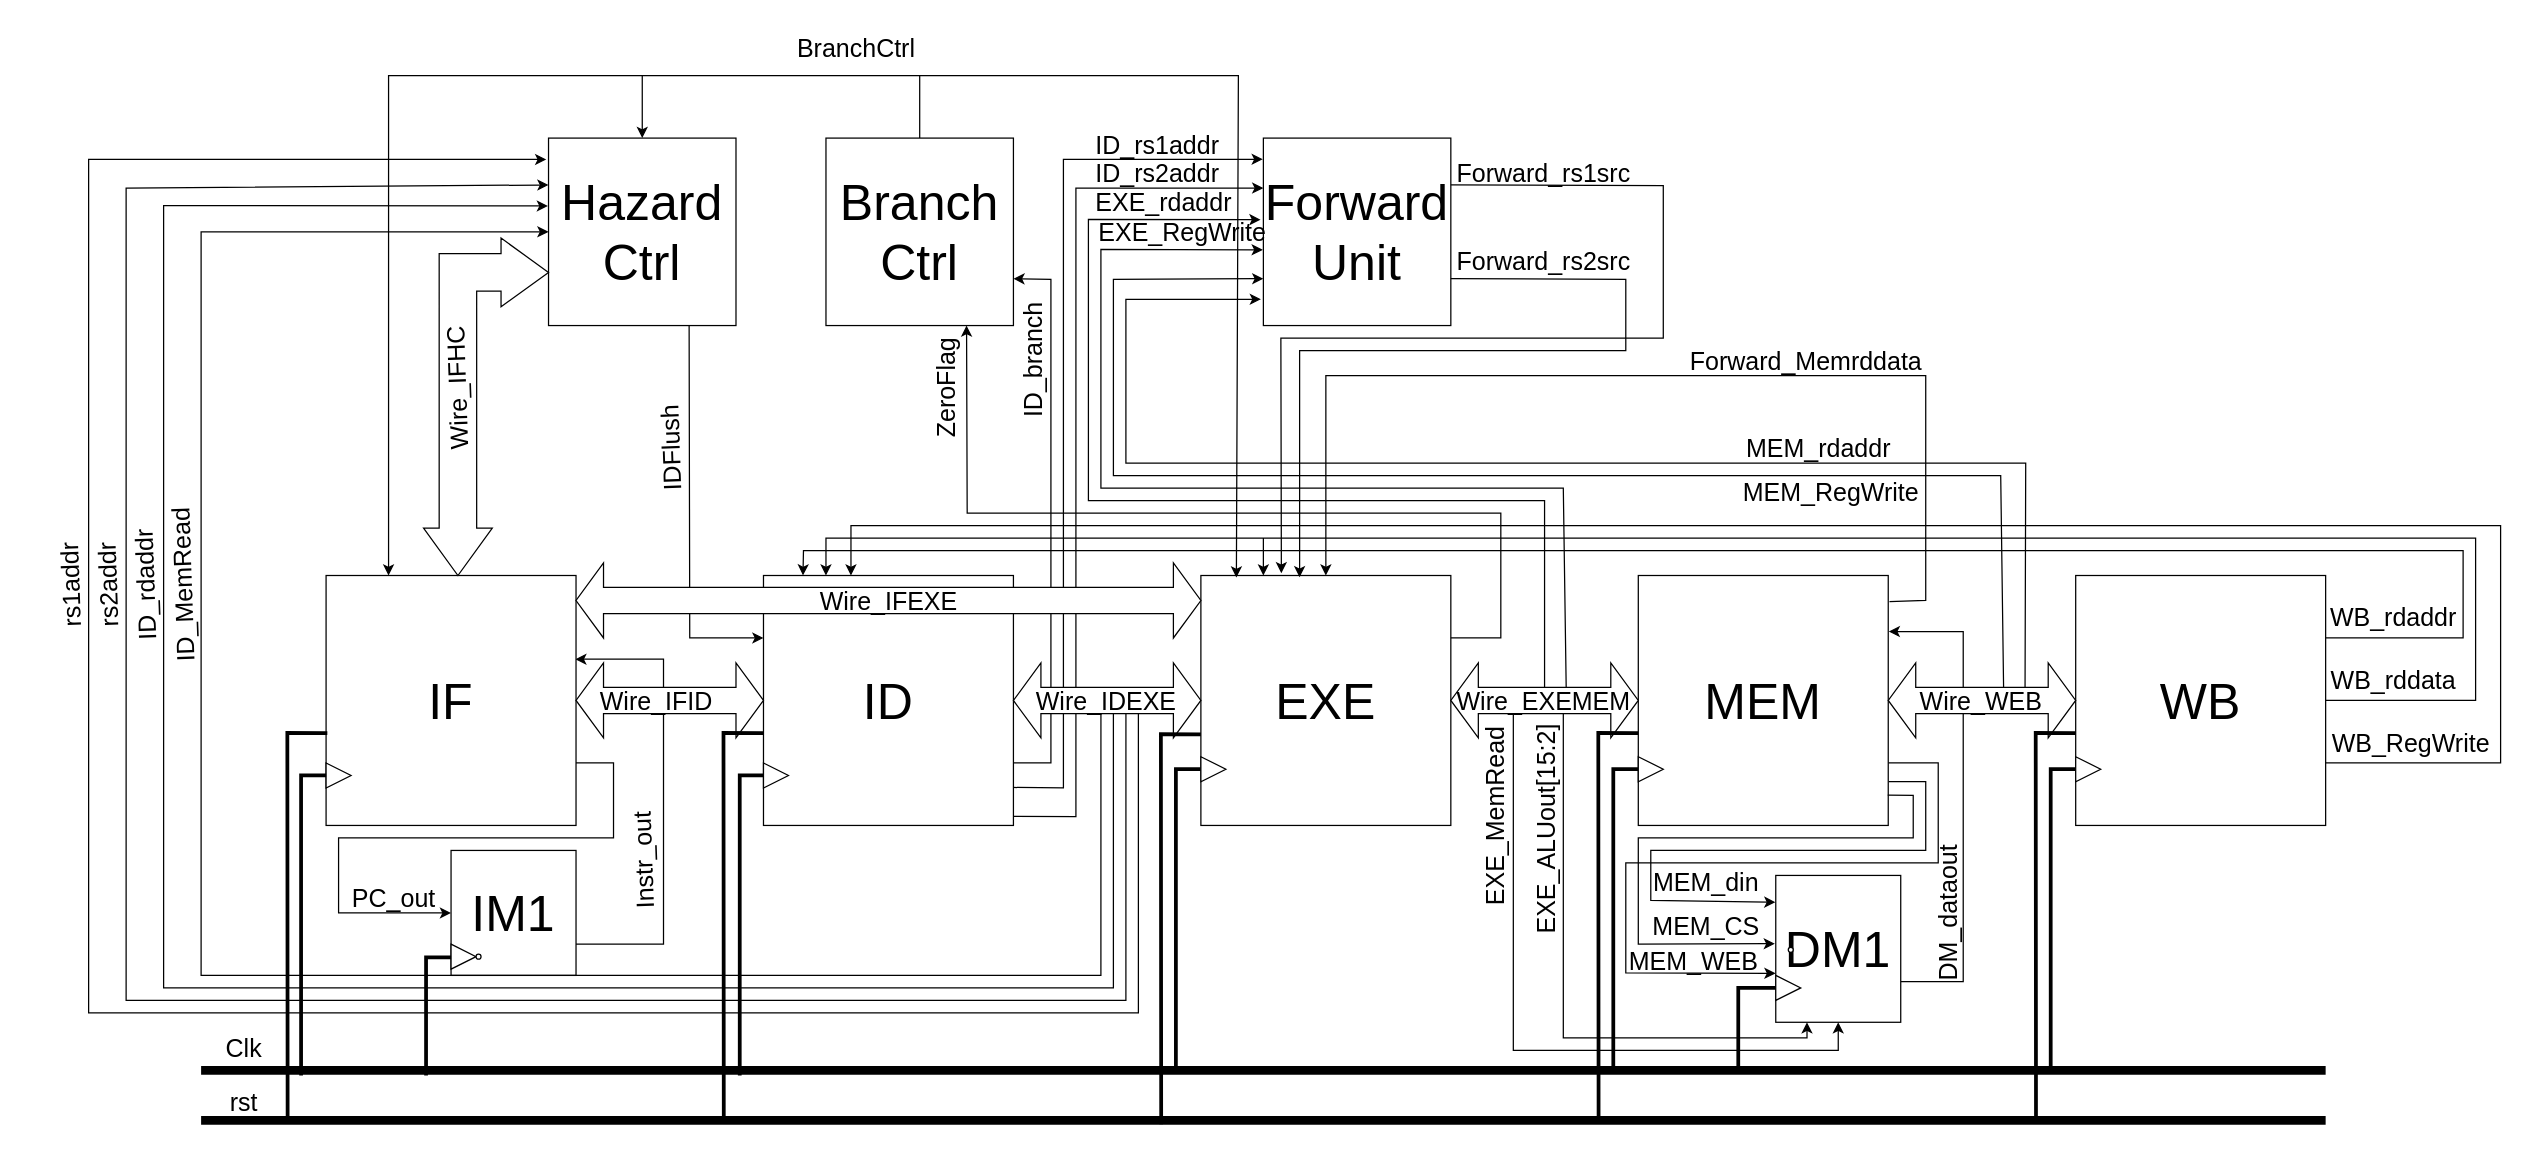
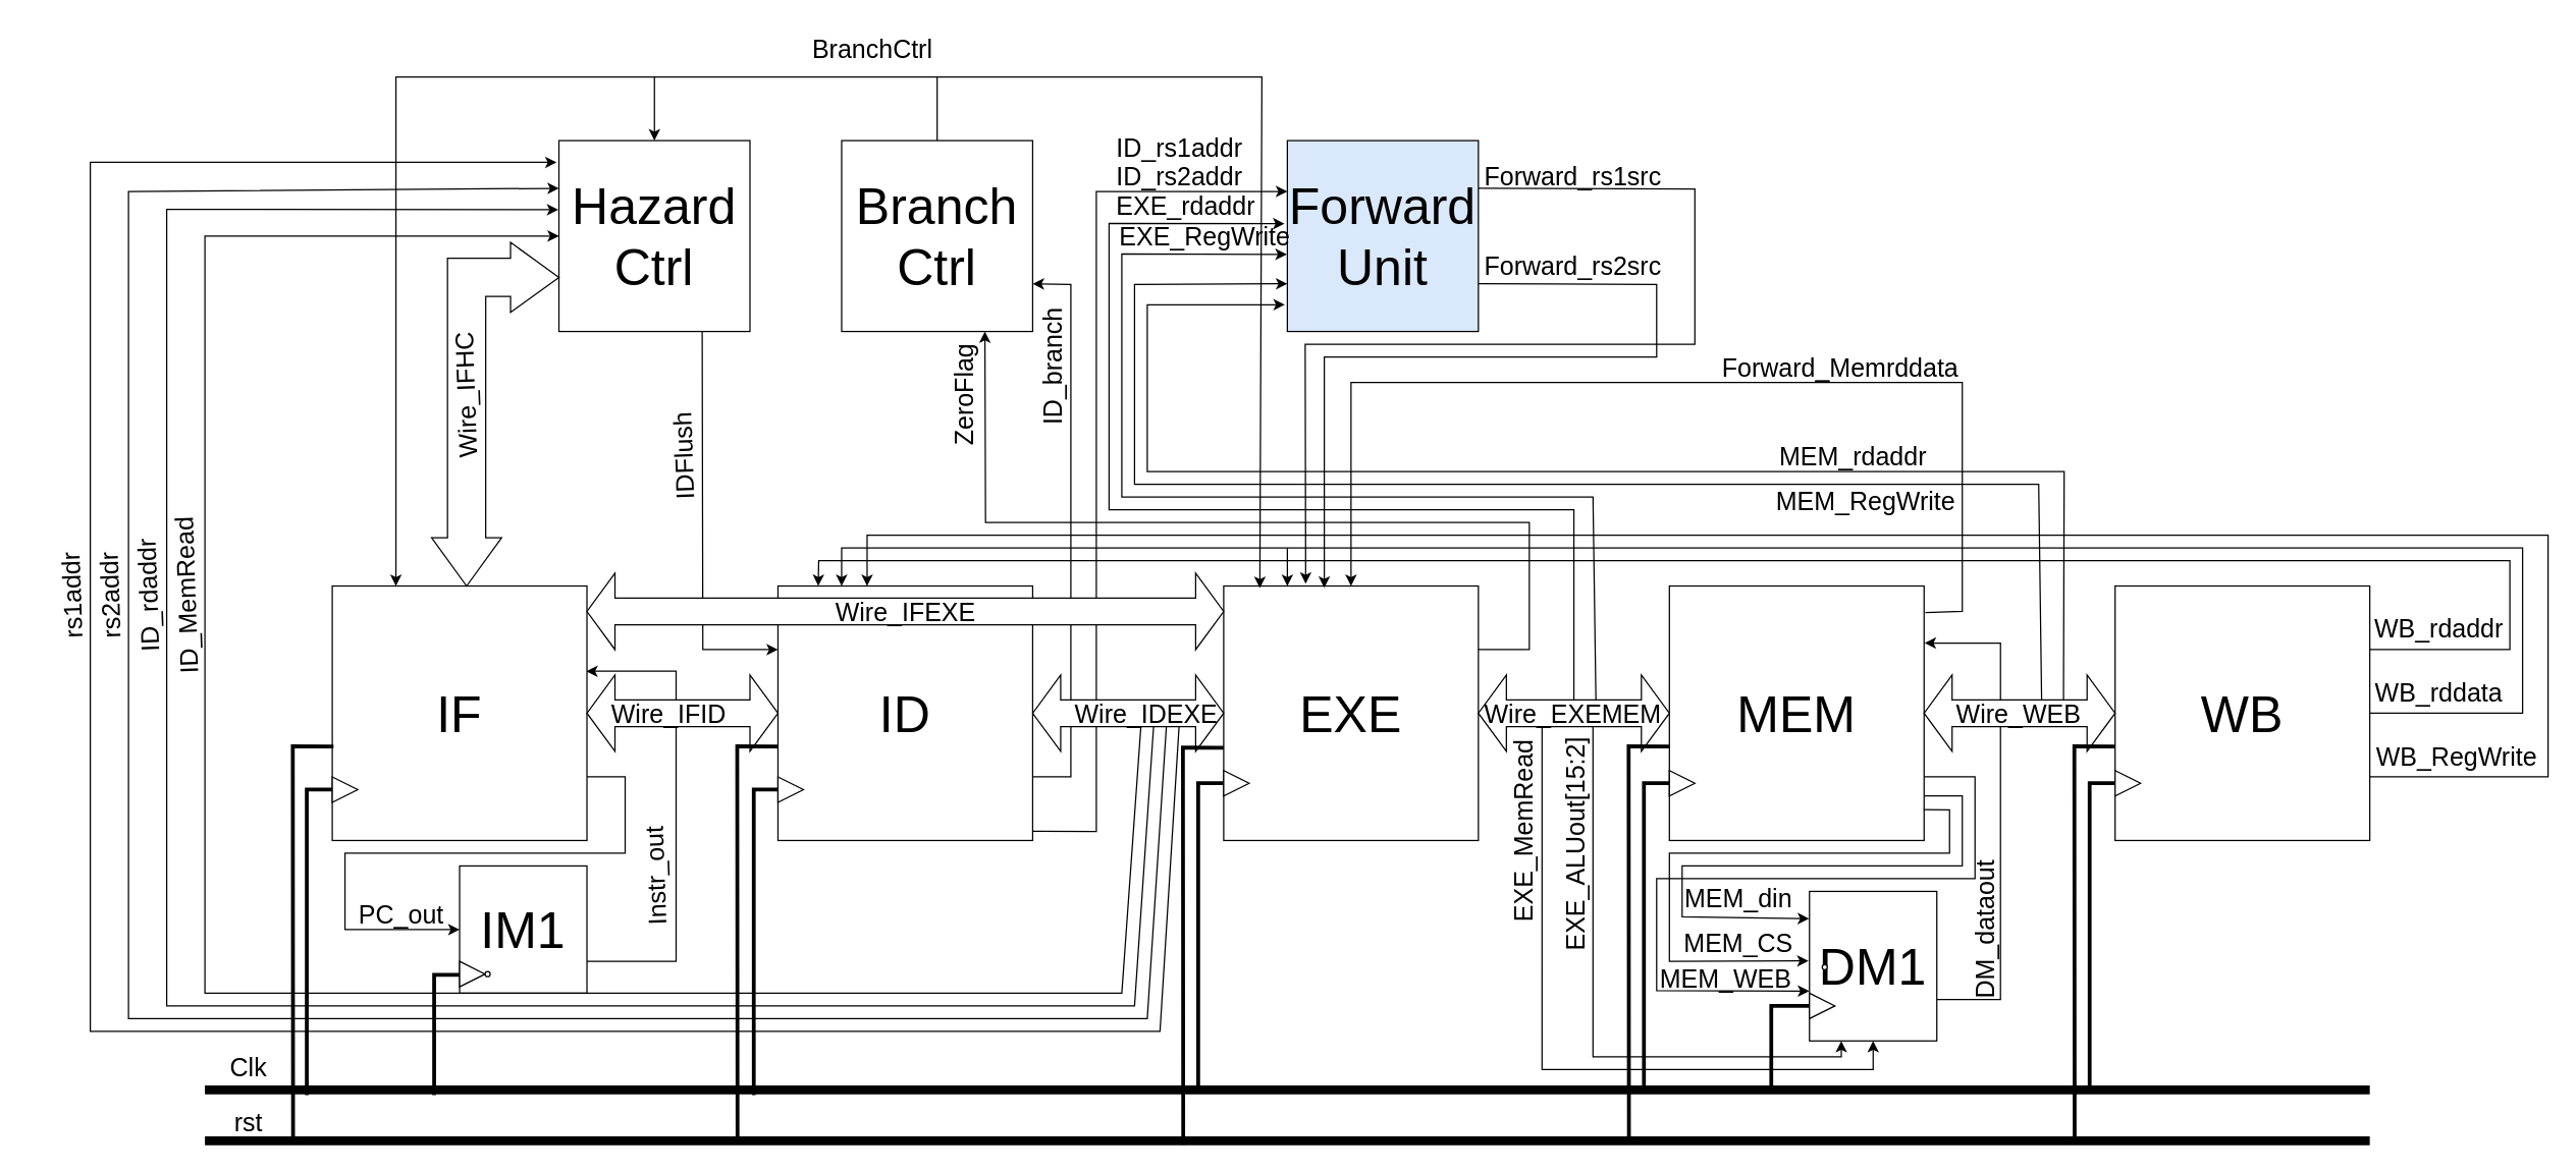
- <mxCell id="27" value="&lt;font style=&quot;font-size: 40px;&quot;&gt;Forward&lt;br&gt;Unit&lt;br&gt;&lt;/font&gt;" style="rounded=0;whiteSpace=wrap;html=1;" parent="1" vertex="1"><mxGeometry x="1010" y="110" width="150" height="150" as="geometry" /></mxCell>
+ <mxCell id="27" value="&lt;font style=&quot;font-size: 40px;&quot;&gt;Forward&lt;br&gt;Unit&lt;br&gt;&lt;/font&gt;" style="rounded=0;whiteSpace=wrap;html=1;fillColor=#dae8fc;" parent="1" vertex="1"><mxGeometry x="1010" y="110" width="150" height="150" as="geometry" /></mxCell>
- <mxCell id="5" value="" style="endArrow=classic;html=1;rounded=0;fontSize=40;strokeWidth=1;exitX=0.998;exitY=0.848;exitDx=0;exitDy=0;exitPerimeter=0;entryX=-0.003;entryY=0.113;entryDx=0;entryDy=0;entryPerimeter=0;" parent="1" source="10" target="27" edge="1"><mxGeometry width="50" height="50" relative="1" as="geometry"><mxPoint x="830" y="460" as="sourcePoint" /><mxPoint x="880" y="410" as="targetPoint" /><Array as="points"><mxPoint x="850" y="630" /><mxPoint x="850" y="127" /></Array></mxGeometry></mxCell>
- <mxCell id="22" value="Wire_IDEXE" style="text;html=1;strokeColor=none;fillColor=none;align=center;verticalAlign=middle;whiteSpace=wrap;rounded=0;fontSize=20;" parent="20" vertex="1"><mxGeometry x="40.385" y="15" width="69.231" height="30" as="geometry" /></mxCell>
+ <mxCell id="22" value="Wire_IDEXE" style="text;html=1;strokeColor=none;fillColor=none;align=center;verticalAlign=middle;whiteSpace=wrap;rounded=0;fontSize=20;" parent="20" vertex="1"><mxGeometry x="55.385" y="15" width="69.231" height="30" as="geometry" /></mxCell>
